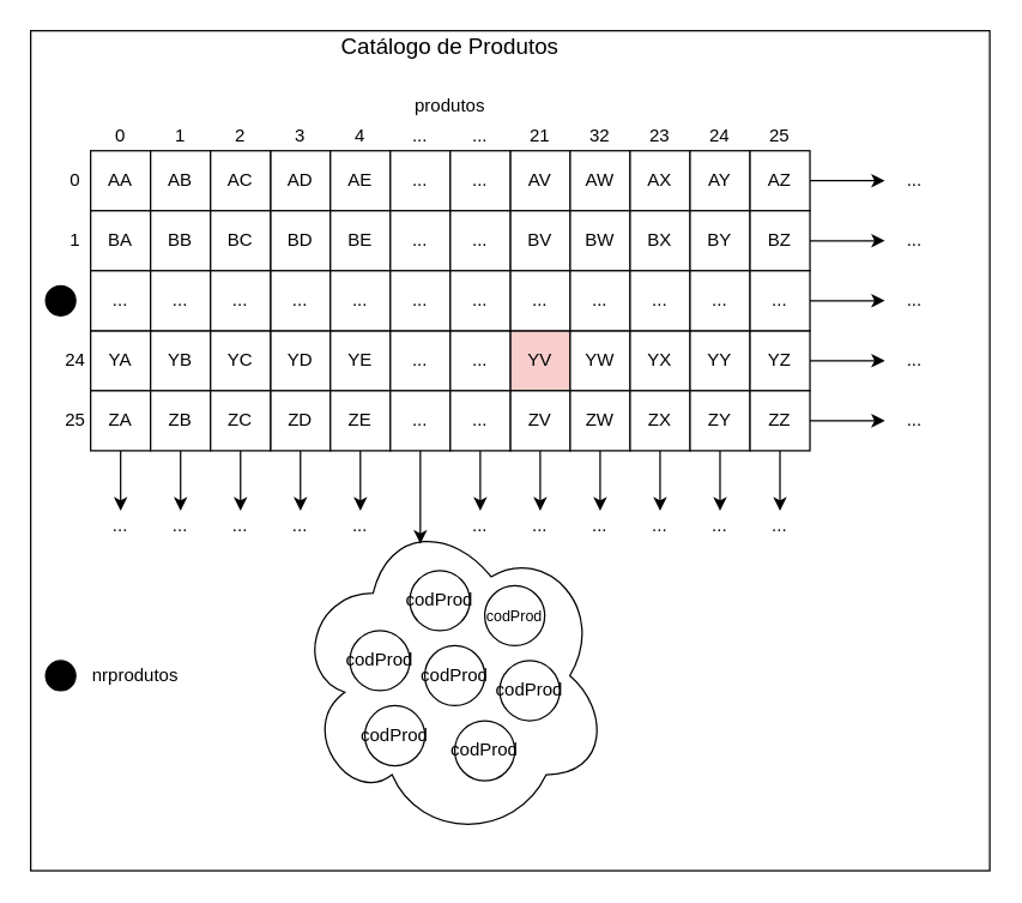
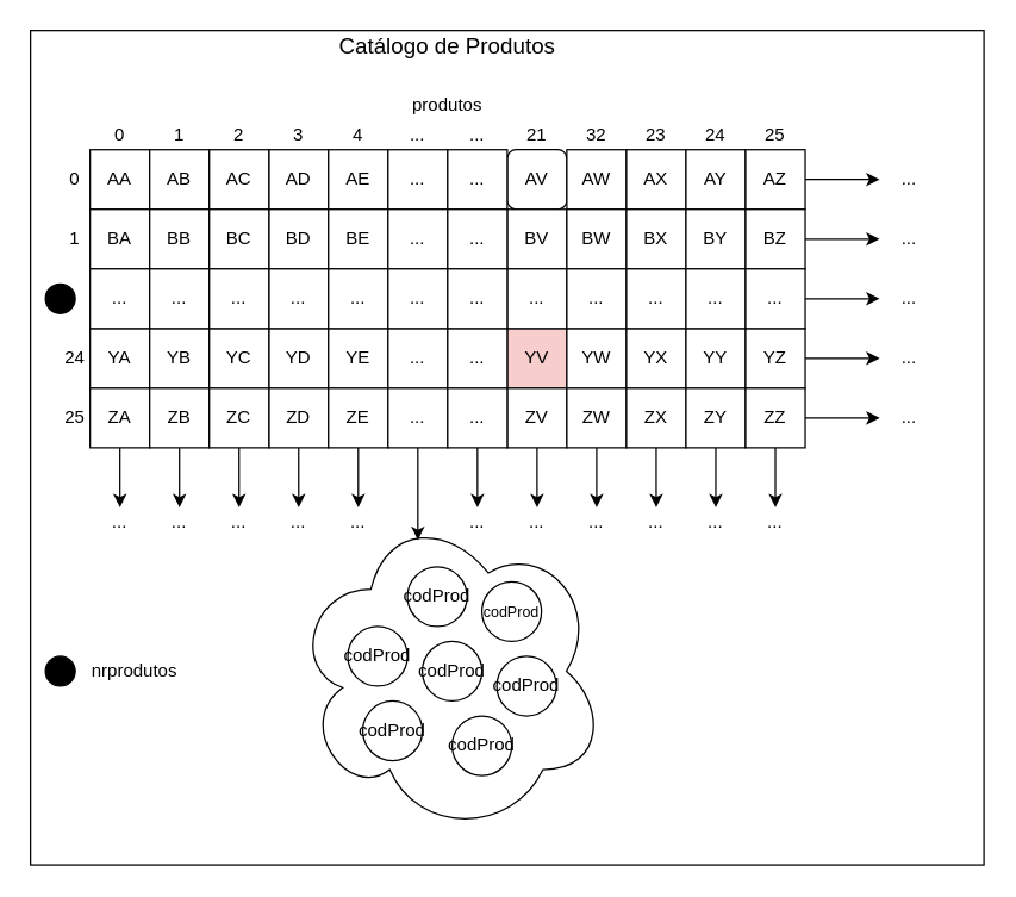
- <mxCell id="8" value="AV" style="whiteSpace=wrap;html=1;aspect=fixed;" parent="1" vertex="1"><mxGeometry x="340" y="100" width="40" height="40" as="geometry" /></mxCell>
+ <mxCell id="8" value="AV" style="whiteSpace=wrap;html=1;aspect=fixed;rounded=1;" parent="1" vertex="1"><mxGeometry x="340" y="100" width="40" height="40" as="geometry" /></mxCell>
